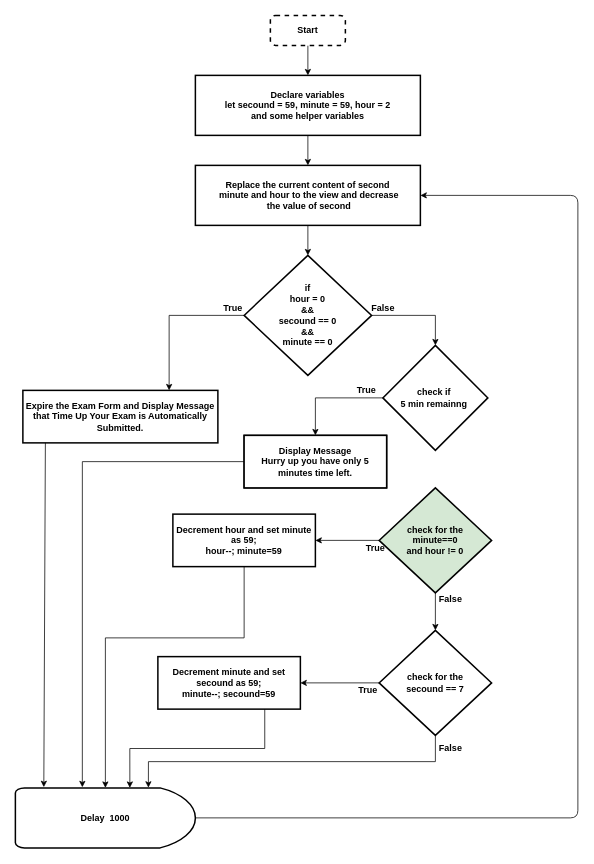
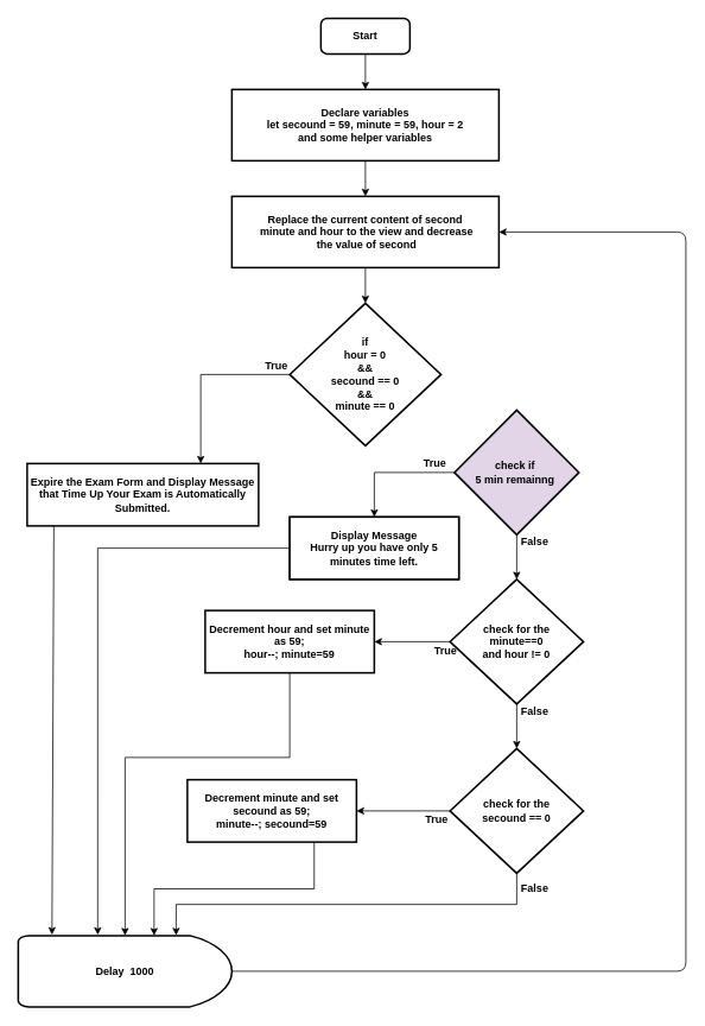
- <mxCell id="3" value="&lt;b&gt;Start&lt;/b&gt;" style="rounded=1;whiteSpace=wrap;html=1;absoluteArcSize=1;arcSize=14;strokeWidth=2;dashed=1;" vertex="1" parent="1"><mxGeometry x="360" y="20" width="100" height="40" as="geometry" /></mxCell>
+ <mxCell id="3" value="&lt;b&gt;Start&lt;/b&gt;" style="rounded=1;whiteSpace=wrap;html=1;absoluteArcSize=1;arcSize=14;strokeWidth=2;" vertex="1" parent="1"><mxGeometry x="360" y="20" width="100" height="40" as="geometry" /></mxCell>
- <mxCell id="9" value="False" style="edgeStyle=orthogonalEdgeStyle;rounded=0;orthogonalLoop=1;jettySize=auto;html=1;entryX=0.5;entryY=0;entryDx=0;entryDy=0;fontSize=12;fontStyle=1" edge="1" parent="1" source="10" target="14"><mxGeometry x="-0.76" y="10" relative="1" as="geometry"><mxPoint as="offset" /></mxGeometry></mxCell>
- <mxCell id="14" value="&lt;b&gt;check if&amp;nbsp;&lt;br&gt;5 min remainng&amp;nbsp;&lt;br&gt;&lt;/b&gt;" style="rhombus;whiteSpace=wrap;html=1;strokeWidth=2;fontSize=12;" vertex="1" parent="1"><mxGeometry x="510" y="460" width="140" height="140" as="geometry" /></mxCell>
+ <mxCell id="14" value="&lt;b&gt;check if&amp;nbsp;&lt;br&gt;5 min remainng&amp;nbsp;&lt;br&gt;&lt;/b&gt;" style="rhombus;whiteSpace=wrap;html=1;strokeWidth=2;fontSize=12;fillColor=#e1d5e7;" vertex="1" parent="1"><mxGeometry x="510" y="460" width="140" height="140" as="geometry" /></mxCell>
+ <mxCell id="13" value="False" style="edgeStyle=orthogonalEdgeStyle;rounded=0;orthogonalLoop=1;jettySize=auto;html=1;exitX=0.5;exitY=1;exitDx=0;exitDy=0;entryX=0.5;entryY=0;entryDx=0;entryDy=0;fontSize=12;fontStyle=1" edge="1" parent="1" source="14" target="18"><mxGeometry x="-0.714" y="20" relative="1" as="geometry"><mxPoint y="1" as="offset" /></mxGeometry></mxCell>
- <mxCell id="18" value="&lt;b&gt;check for the &lt;br&gt;minute==0 &lt;br&gt;and hour != 0&lt;br&gt;&lt;/b&gt;" style="rhombus;whiteSpace=wrap;html=1;strokeWidth=2;fontSize=12;fillColor=#d5e8d4;" vertex="1" parent="1"><mxGeometry x="505" y="650" width="150" height="140" as="geometry" /></mxCell>
+ <mxCell id="18" value="&lt;b&gt;check for the &lt;br&gt;minute==0 &lt;br&gt;and hour != 0&lt;br&gt;&lt;/b&gt;" style="rhombus;whiteSpace=wrap;html=1;strokeWidth=2;fontSize=12;" vertex="1" parent="1"><mxGeometry x="505" y="650" width="150" height="140" as="geometry" /></mxCell>
- <mxCell id="25" value="&lt;b&gt;check for the &lt;br&gt;secound == 7&lt;br&gt;&lt;/b&gt;" style="rhombus;whiteSpace=wrap;html=1;strokeWidth=2;fontSize=12;" vertex="1" parent="1"><mxGeometry x="505" y="840" width="150" height="140" as="geometry" /></mxCell>
+ <mxCell id="25" value="&lt;b&gt;check for the &lt;br&gt;secound == 0&lt;br&gt;&lt;/b&gt;" style="rhombus;whiteSpace=wrap;html=1;strokeWidth=2;fontSize=12;" vertex="1" parent="1"><mxGeometry x="505" y="840" width="150" height="140" as="geometry" /></mxCell>
